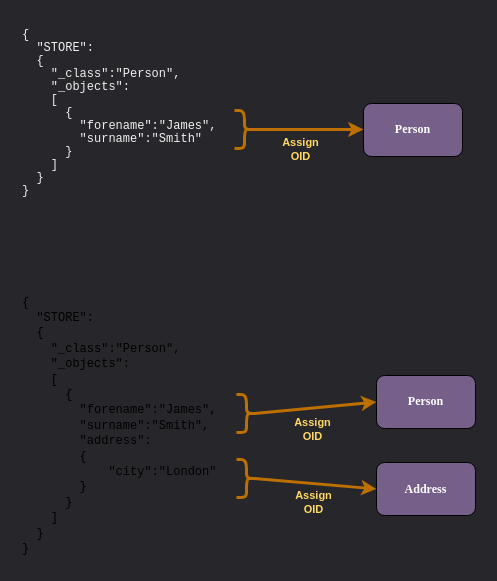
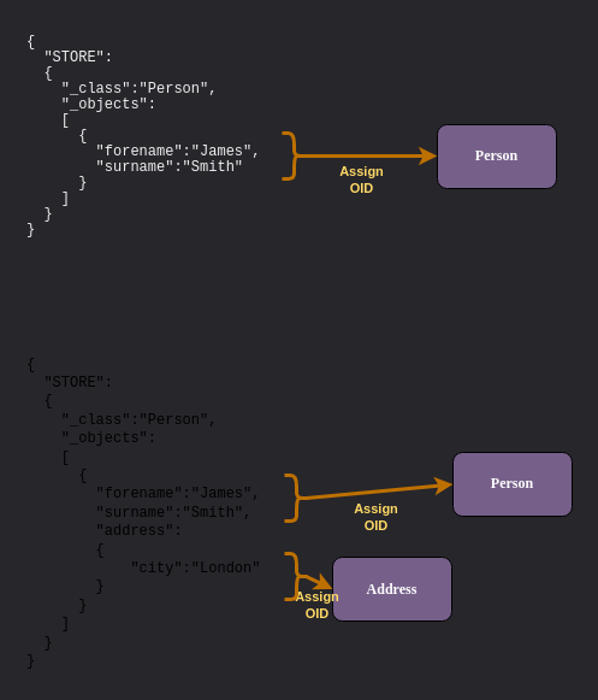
- <mxCell id="12" value="&lt;font&gt;&lt;b&gt;Address&lt;/b&gt;&lt;/font&gt;" style="rounded=1;whiteSpace=wrap;html=1;fillColor=#76608a;fontColor=#ffffff;strokeColor=default;fontFamily=Lucida Console;verticalAlign=middle;fontSize=12;" vertex="1" parent="1"><mxGeometry x="376" y="462" width="99" height="53" as="geometry" /></mxCell>
+ <mxCell id="12" value="&lt;font&gt;&lt;b&gt;Address&lt;/b&gt;&lt;/font&gt;" style="rounded=1;whiteSpace=wrap;html=1;fillColor=#76608a;fontColor=#ffffff;strokeColor=default;fontFamily=Lucida Console;verticalAlign=middle;fontSize=12;" vertex="1" parent="1"><mxGeometry x="276" y="462" width="99" height="53" as="geometry" /></mxCell>
